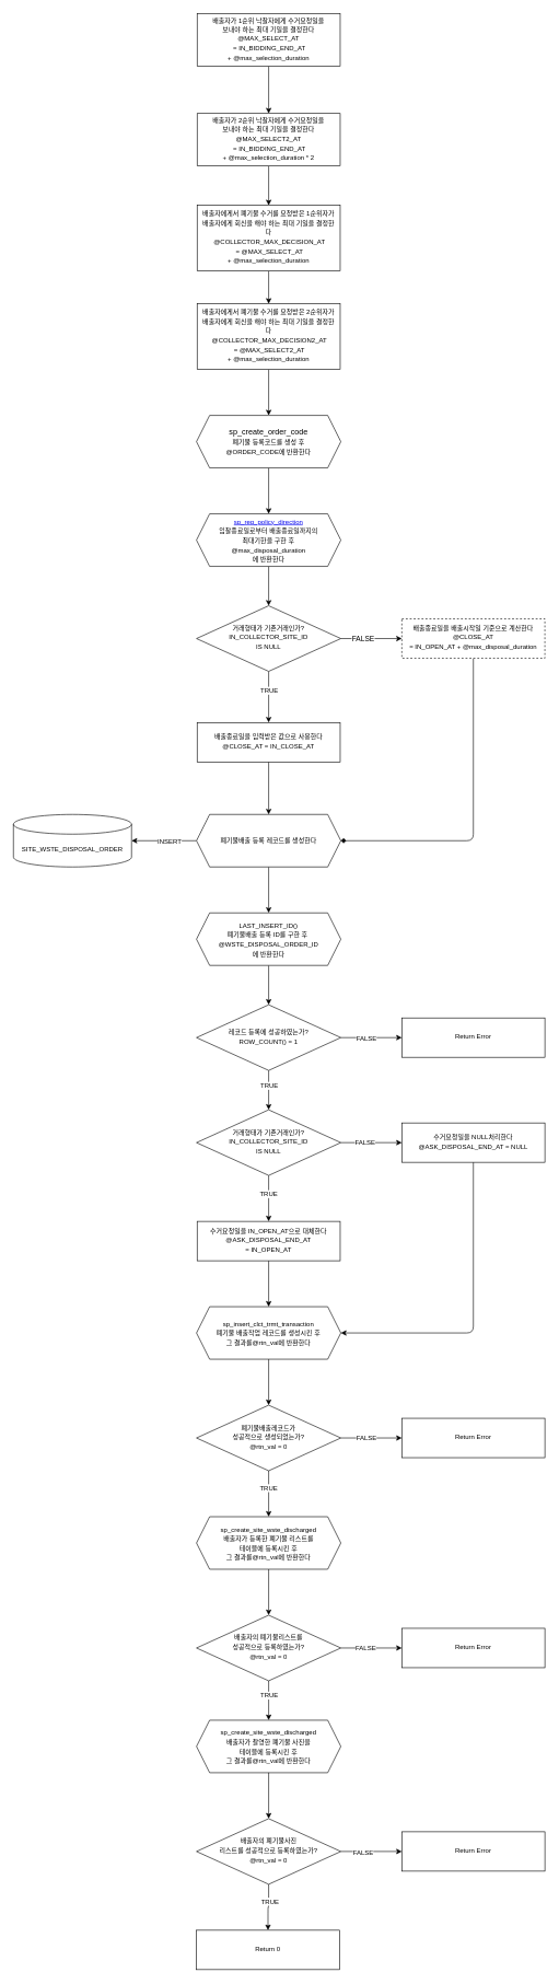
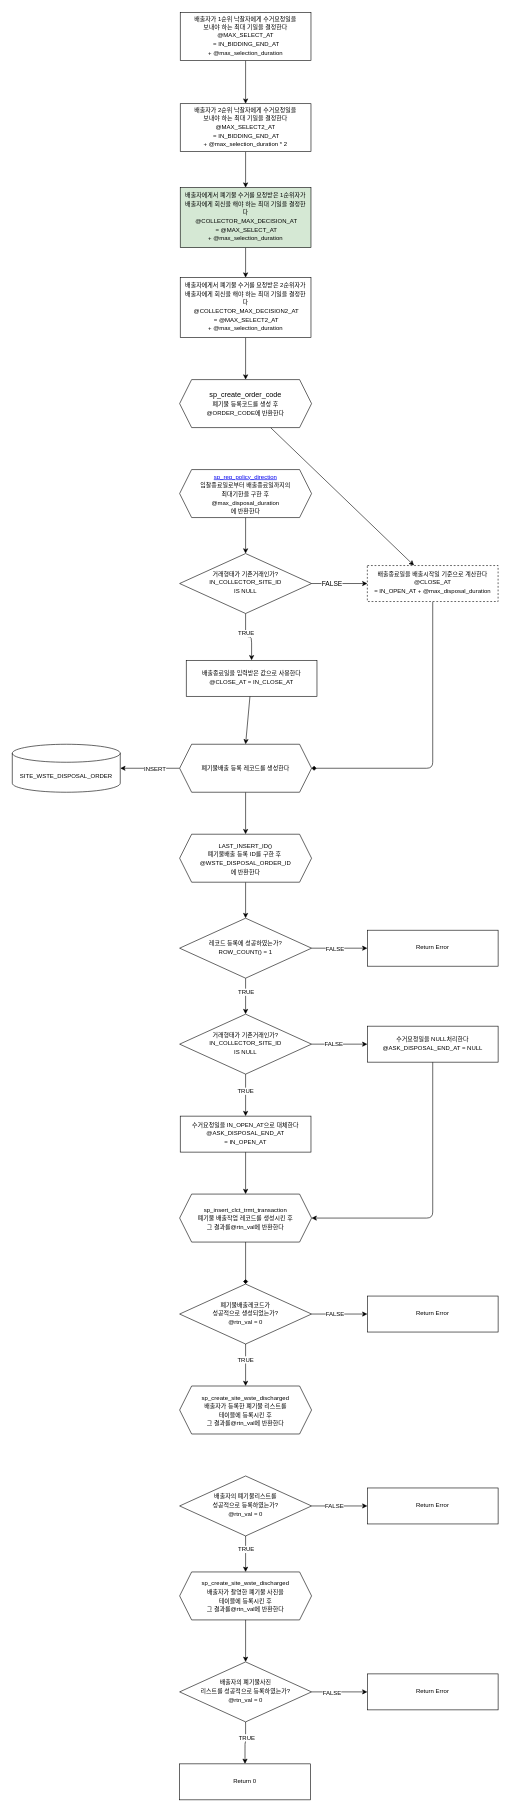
- <mxCell id="22" value="&lt;span style=&quot;font-size: 10px&quot;&gt;배출자에게서 폐기물 수거를 요청받은 1순위자가 배출자에게 회신을 해야 하는 최대 기일을 결정한다&lt;br&gt;&amp;nbsp;@&lt;/span&gt;&lt;span style=&quot;font-size: 10px&quot;&gt;COLLECTOR_MAX_DECISION_AT&lt;/span&gt;&lt;br&gt;&lt;span style=&quot;font-size: 10px&quot;&gt;&amp;nbsp;=&amp;nbsp;&lt;/span&gt;&lt;span style=&quot;font-size: 10px&quot;&gt;@MAX_SELECT_AT&lt;br&gt;&lt;/span&gt;&lt;span style=&quot;font-size: 10px&quot;&gt;+&amp;nbsp;@max_selection_duration&lt;/span&gt;" style="whiteSpace=wrap;html=1;shadow=0;strokeWidth=1;spacing=6;spacingTop=-4;" vertex="1" parent="1"><mxGeometry x="300" y="312" width="218" height="100" as="geometry" /></mxCell>
+ <mxCell id="22" value="&lt;span style=&quot;font-size: 10px&quot;&gt;배출자에게서 폐기물 수거를 요청받은 1순위자가 배출자에게 회신을 해야 하는 최대 기일을 결정한다&lt;br&gt;&amp;nbsp;@&lt;/span&gt;&lt;span style=&quot;font-size: 10px&quot;&gt;COLLECTOR_MAX_DECISION_AT&lt;/span&gt;&lt;br&gt;&lt;span style=&quot;font-size: 10px&quot;&gt;&amp;nbsp;=&amp;nbsp;&lt;/span&gt;&lt;span style=&quot;font-size: 10px&quot;&gt;@MAX_SELECT_AT&lt;br&gt;&lt;/span&gt;&lt;span style=&quot;font-size: 10px&quot;&gt;+&amp;nbsp;@max_selection_duration&lt;/span&gt;" style="whiteSpace=wrap;html=1;shadow=0;strokeWidth=1;spacing=6;spacingTop=-4;fillColor=#d5e8d4;" vertex="1" parent="1"><mxGeometry x="300" y="312" width="218" height="100" as="geometry" /></mxCell>
- <mxCell id="25" value="" style="edgeStyle=none;html=1;entryX=0.5;entryY=0;entryDx=0;entryDy=0;" edge="1" parent="1" source="26" target="3"><mxGeometry relative="1" as="geometry"><mxPoint x="422" y="762" as="targetPoint" /></mxGeometry></mxCell>
+ <mxCell id="25" value="" style="edgeStyle=none;html=1;" edge="1" parent="1" source="26" target="28"><mxGeometry relative="1" as="geometry"><mxPoint x="422" y="762" as="targetPoint" /></mxGeometry></mxCell>
- <mxCell id="10" value="&lt;font style=&quot;font-size: 10px&quot;&gt;배출종료일을 입력받은 값으로 사용한다&lt;br&gt;@CLOSE_AT = IN_CLOSE_AT&lt;/font&gt;" style="whiteSpace=wrap;html=1;shadow=0;strokeWidth=1;spacing=6;spacingTop=-4;" vertex="1" parent="1"><mxGeometry x="300" y="1100" width="218" height="60" as="geometry" /></mxCell>
+ <mxCell id="10" value="&lt;font style=&quot;font-size: 10px&quot;&gt;배출종료일을 입력받은 값으로 사용한다&lt;br&gt;@CLOSE_AT = IN_CLOSE_AT&lt;/font&gt;" style="whiteSpace=wrap;html=1;shadow=0;strokeWidth=1;spacing=6;spacingTop=-4;" vertex="1" parent="1"><mxGeometry x="310" y="1100" width="218" height="60" as="geometry" /></mxCell>
- <mxCell id="44" value="" style="edgeStyle=orthogonalEdgeStyle;html=1;fontSize=10;" edge="1" parent="1" source="45" target="50"><mxGeometry relative="1" as="geometry" /></mxCell>
+ <mxCell id="44" value="" style="edgeStyle=orthogonalEdgeStyle;html=1;fontSize=10;endArrow=diamond;" edge="1" parent="1" source="45" target="50"><mxGeometry relative="1" as="geometry" /></mxCell>
- <mxCell id="51" value="" style="edgeStyle=orthogonalEdgeStyle;html=1;fontSize=10;" edge="1" parent="1" source="52" target="57"><mxGeometry relative="1" as="geometry" /></mxCell>
